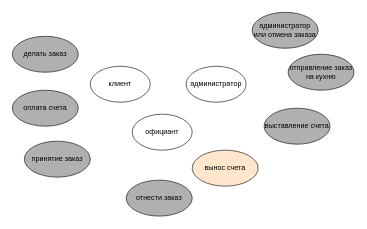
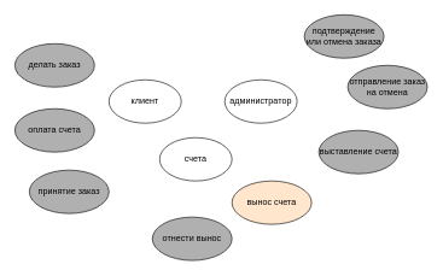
- <mxCell id="6" value="администратор или отмена заказа" style="ellipse;whiteSpace=wrap;html=1;fillColor=#B0B0B0;" parent="1" vertex="1"><mxGeometry x="420" y="20" width="110" height="60" as="geometry" /></mxCell>
+ <mxCell id="6" value="подтверждение или отмена заказа" style="ellipse;whiteSpace=wrap;html=1;fillColor=#B0B0B0;" parent="1" vertex="1"><mxGeometry x="420" y="20" width="110" height="60" as="geometry" /></mxCell>
- <mxCell id="7" value="отправление заказ на кухню" style="ellipse;whiteSpace=wrap;html=1;fillColor=#B0B0B0;" parent="1" vertex="1"><mxGeometry x="480" y="90" width="110" height="60" as="geometry" /></mxCell>
+ <mxCell id="7" value="отправление заказ на отмена" style="ellipse;whiteSpace=wrap;html=1;fillColor=#B0B0B0;" parent="1" vertex="1"><mxGeometry x="480" y="90" width="110" height="60" as="geometry" /></mxCell>
- <mxCell id="9" value="официант" style="ellipse;whiteSpace=wrap;html=1;" parent="1" vertex="1"><mxGeometry x="220" y="190" width="100" height="60" as="geometry" /></mxCell>
+ <mxCell id="9" value="счета" style="ellipse;whiteSpace=wrap;html=1;" parent="1" vertex="1"><mxGeometry x="220" y="190" width="100" height="60" as="geometry" /></mxCell>
- <mxCell id="11" value="отнести заказ" style="ellipse;whiteSpace=wrap;html=1;fillColor=#B0B0B0;" parent="1" vertex="1"><mxGeometry x="210" y="300" width="110" height="60" as="geometry" /></mxCell>
+ <mxCell id="11" value="отнести вынос" style="ellipse;whiteSpace=wrap;html=1;fillColor=#B0B0B0;" parent="1" vertex="1"><mxGeometry x="210" y="300" width="110" height="60" as="geometry" /></mxCell>
